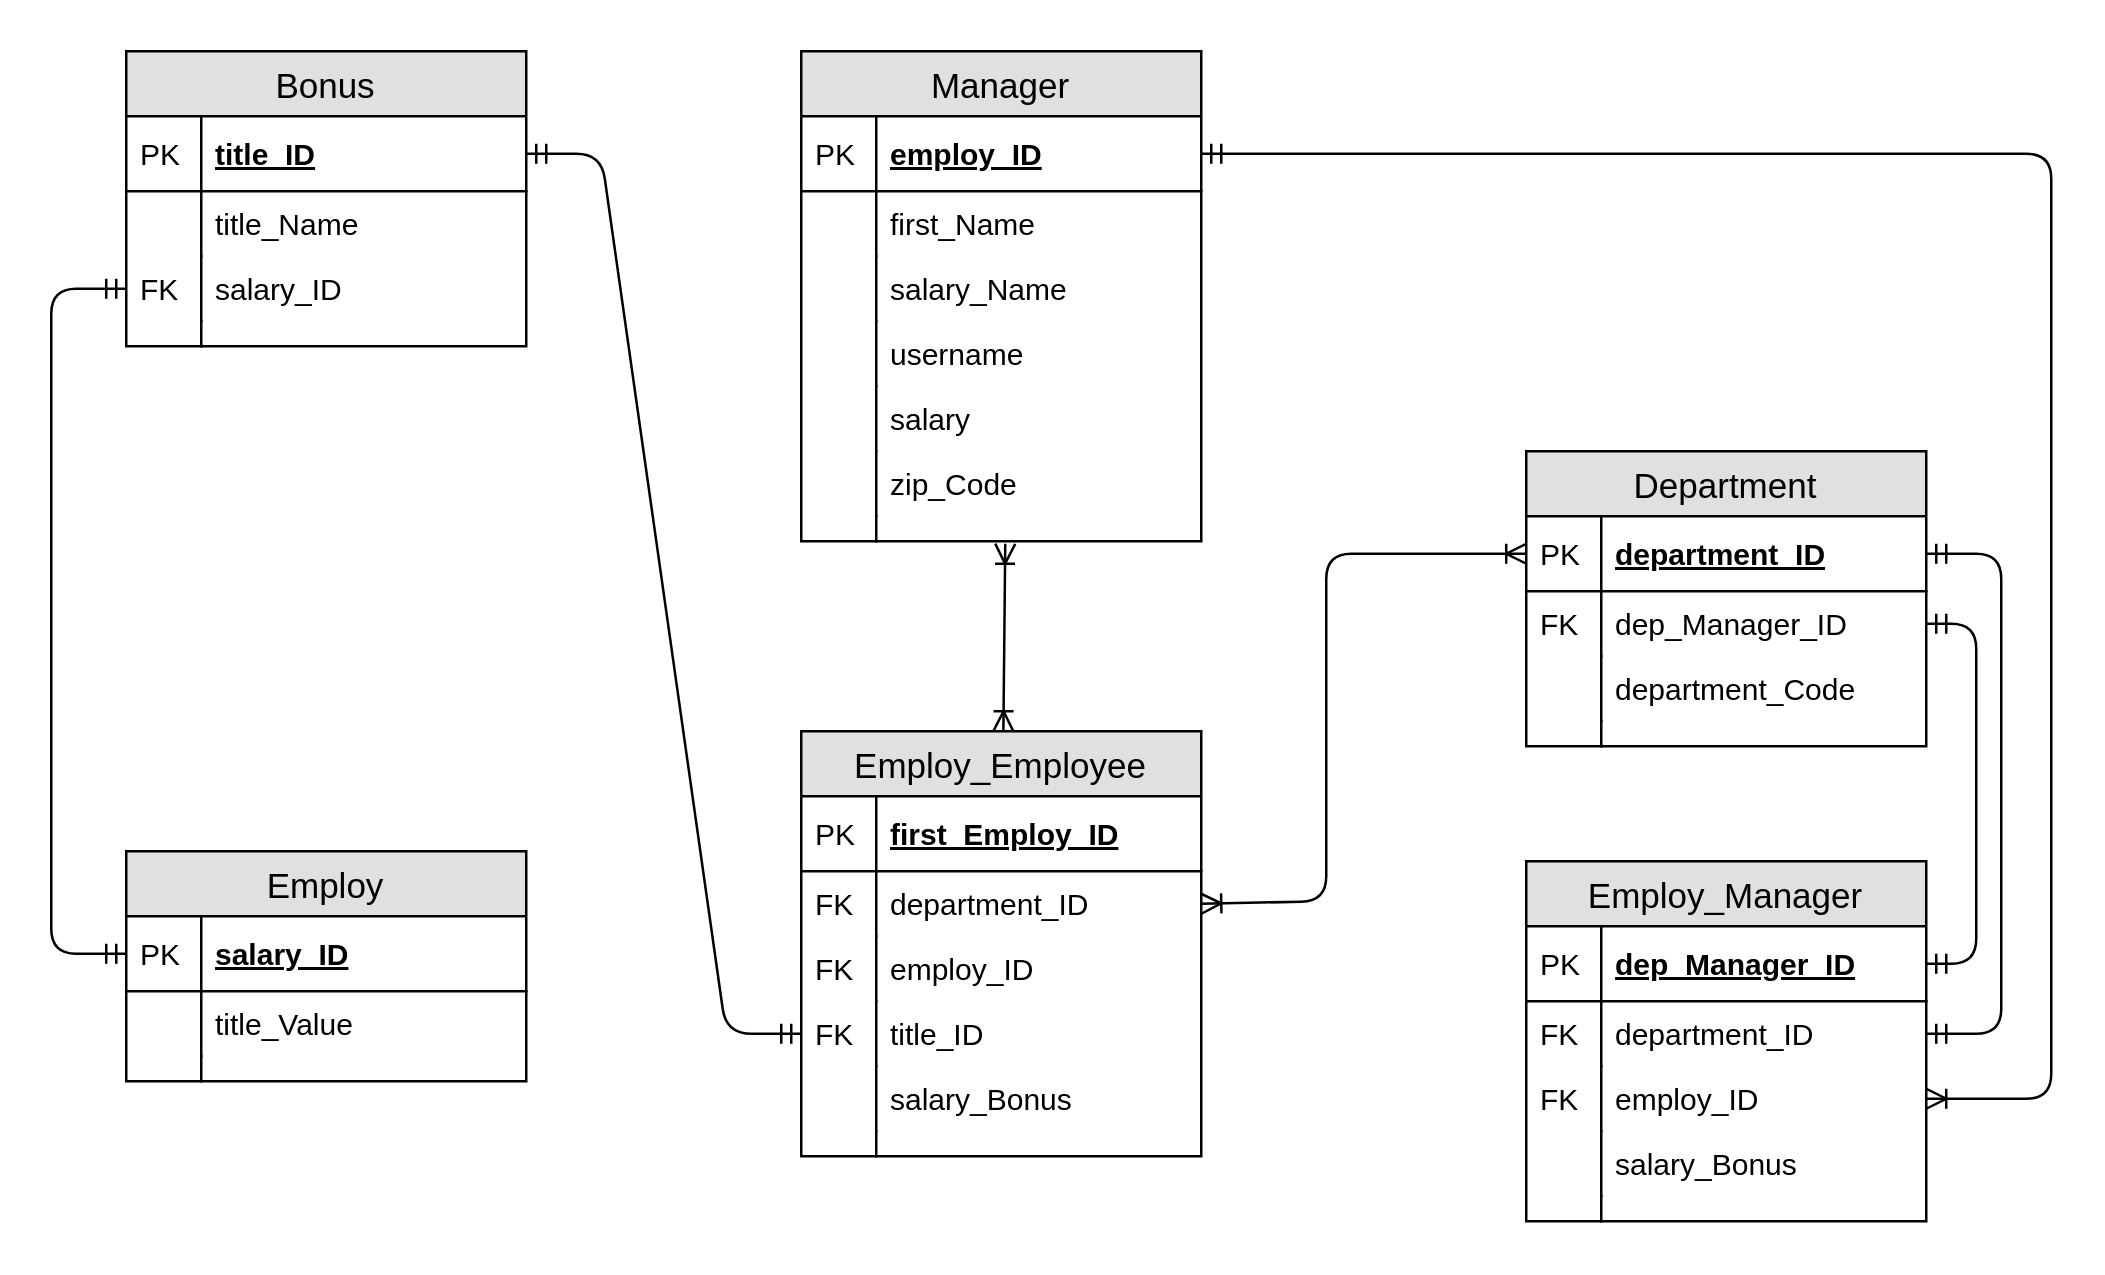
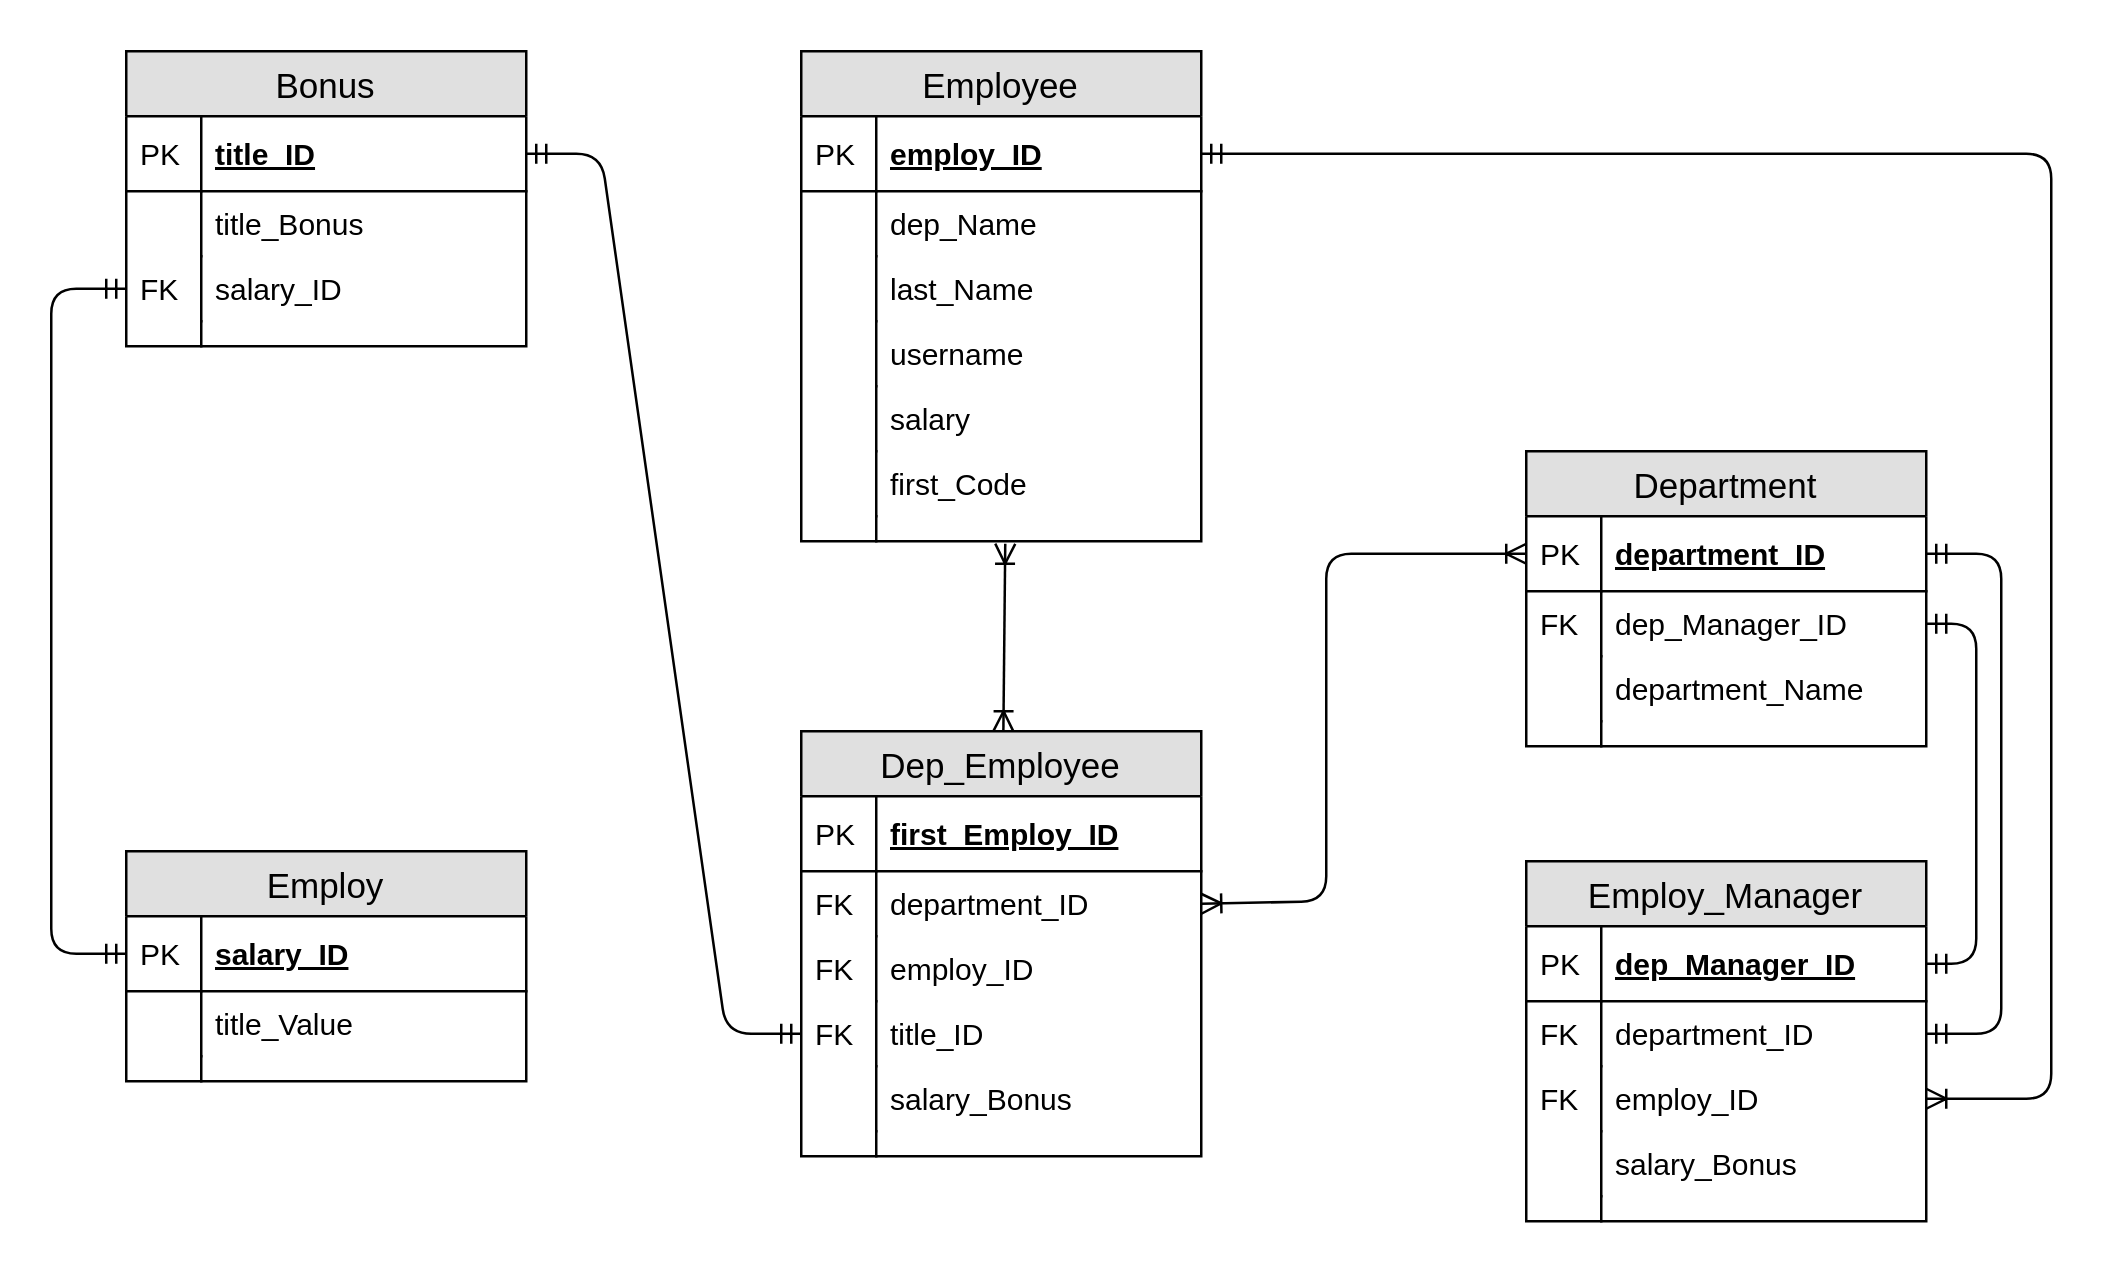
- <mxCell id="2" value="Manager" style="swimlane;fontStyle=0;childLayout=stackLayout;horizontal=1;startSize=26;fillColor=#e0e0e0;horizontalStack=0;resizeParent=1;resizeParentMax=0;resizeLast=0;collapsible=1;marginBottom=0;swimlaneFillColor=#ffffff;align=center;fontSize=14;" vertex="1" parent="1"><mxGeometry x="320" y="20" width="160" height="196" as="geometry" /></mxCell>
+ <mxCell id="2" value="Employee" style="swimlane;fontStyle=0;childLayout=stackLayout;horizontal=1;startSize=26;fillColor=#e0e0e0;horizontalStack=0;resizeParent=1;resizeParentMax=0;resizeLast=0;collapsible=1;marginBottom=0;swimlaneFillColor=#ffffff;align=center;fontSize=14;" vertex="1" parent="1"><mxGeometry x="320" y="20" width="160" height="196" as="geometry" /></mxCell>
- <mxCell id="60" value="title_Name" style="shape=partialRectangle;top=0;left=0;right=0;bottom=0;align=left;verticalAlign=top;fillColor=none;spacingLeft=34;spacingRight=4;overflow=hidden;rotatable=0;points=[[0,0.5],[1,0.5]];portConstraint=eastwest;dropTarget=0;fontSize=12;" vertex="1" parent="57"><mxGeometry y="56" width="160" height="26" as="geometry" /></mxCell>
+ <mxCell id="60" value="title_Bonus" style="shape=partialRectangle;top=0;left=0;right=0;bottom=0;align=left;verticalAlign=top;fillColor=none;spacingLeft=34;spacingRight=4;overflow=hidden;rotatable=0;points=[[0,0.5],[1,0.5]];portConstraint=eastwest;dropTarget=0;fontSize=12;" vertex="1" parent="57"><mxGeometry y="56" width="160" height="26" as="geometry" /></mxCell>
- <mxCell id="5" value="first_Name" style="shape=partialRectangle;top=0;left=0;right=0;bottom=0;align=left;verticalAlign=top;fillColor=none;spacingLeft=34;spacingRight=4;overflow=hidden;rotatable=0;points=[[0,0.5],[1,0.5]];portConstraint=eastwest;dropTarget=0;fontSize=12;" vertex="1" parent="2"><mxGeometry y="56" width="160" height="26" as="geometry" /></mxCell>
+ <mxCell id="5" value="dep_Name" style="shape=partialRectangle;top=0;left=0;right=0;bottom=0;align=left;verticalAlign=top;fillColor=none;spacingLeft=34;spacingRight=4;overflow=hidden;rotatable=0;points=[[0,0.5],[1,0.5]];portConstraint=eastwest;dropTarget=0;fontSize=12;" vertex="1" parent="2"><mxGeometry y="56" width="160" height="26" as="geometry" /></mxCell>
- <mxCell id="7" value="salary_Name" style="shape=partialRectangle;top=0;left=0;right=0;bottom=0;align=left;verticalAlign=top;fillColor=none;spacingLeft=34;spacingRight=4;overflow=hidden;rotatable=0;points=[[0,0.5],[1,0.5]];portConstraint=eastwest;dropTarget=0;fontSize=12;" vertex="1" parent="2"><mxGeometry y="82" width="160" height="26" as="geometry" /></mxCell>
+ <mxCell id="7" value="last_Name" style="shape=partialRectangle;top=0;left=0;right=0;bottom=0;align=left;verticalAlign=top;fillColor=none;spacingLeft=34;spacingRight=4;overflow=hidden;rotatable=0;points=[[0,0.5],[1,0.5]];portConstraint=eastwest;dropTarget=0;fontSize=12;" vertex="1" parent="2"><mxGeometry y="82" width="160" height="26" as="geometry" /></mxCell>
- <mxCell id="13" value="zip_Code" style="shape=partialRectangle;top=0;left=0;right=0;bottom=0;align=left;verticalAlign=top;fillColor=none;spacingLeft=34;spacingRight=4;overflow=hidden;rotatable=0;points=[[0,0.5],[1,0.5]];portConstraint=eastwest;dropTarget=0;fontSize=12;" vertex="1" parent="2"><mxGeometry y="160" width="160" height="26" as="geometry" /></mxCell>
+ <mxCell id="13" value="first_Code" style="shape=partialRectangle;top=0;left=0;right=0;bottom=0;align=left;verticalAlign=top;fillColor=none;spacingLeft=34;spacingRight=4;overflow=hidden;rotatable=0;points=[[0,0.5],[1,0.5]];portConstraint=eastwest;dropTarget=0;fontSize=12;" vertex="1" parent="2"><mxGeometry y="160" width="160" height="26" as="geometry" /></mxCell>
- <mxCell id="22" value="department_Code" style="shape=partialRectangle;top=0;left=0;right=0;bottom=0;align=left;verticalAlign=top;fillColor=none;spacingLeft=34;spacingRight=4;overflow=hidden;rotatable=0;points=[[0,0.5],[1,0.5]];portConstraint=eastwest;dropTarget=0;fontSize=12;" vertex="1" parent="17"><mxGeometry y="82" width="160" height="26" as="geometry" /></mxCell>
+ <mxCell id="22" value="department_Name" style="shape=partialRectangle;top=0;left=0;right=0;bottom=0;align=left;verticalAlign=top;fillColor=none;spacingLeft=34;spacingRight=4;overflow=hidden;rotatable=0;points=[[0,0.5],[1,0.5]];portConstraint=eastwest;dropTarget=0;fontSize=12;" vertex="1" parent="17"><mxGeometry y="82" width="160" height="26" as="geometry" /></mxCell>
- <mxCell id="37" value="Employ_Employee" style="swimlane;fontStyle=0;childLayout=stackLayout;horizontal=1;startSize=26;fillColor=#e0e0e0;horizontalStack=0;resizeParent=1;resizeParentMax=0;resizeLast=0;collapsible=1;marginBottom=0;swimlaneFillColor=#ffffff;align=center;fontSize=14;" vertex="1" parent="1"><mxGeometry x="320" y="292" width="160" height="170" as="geometry" /></mxCell>
+ <mxCell id="37" value="Dep_Employee" style="swimlane;fontStyle=0;childLayout=stackLayout;horizontal=1;startSize=26;fillColor=#e0e0e0;horizontalStack=0;resizeParent=1;resizeParentMax=0;resizeLast=0;collapsible=1;marginBottom=0;swimlaneFillColor=#ffffff;align=center;fontSize=14;" vertex="1" parent="1"><mxGeometry x="320" y="292" width="160" height="170" as="geometry" /></mxCell>
